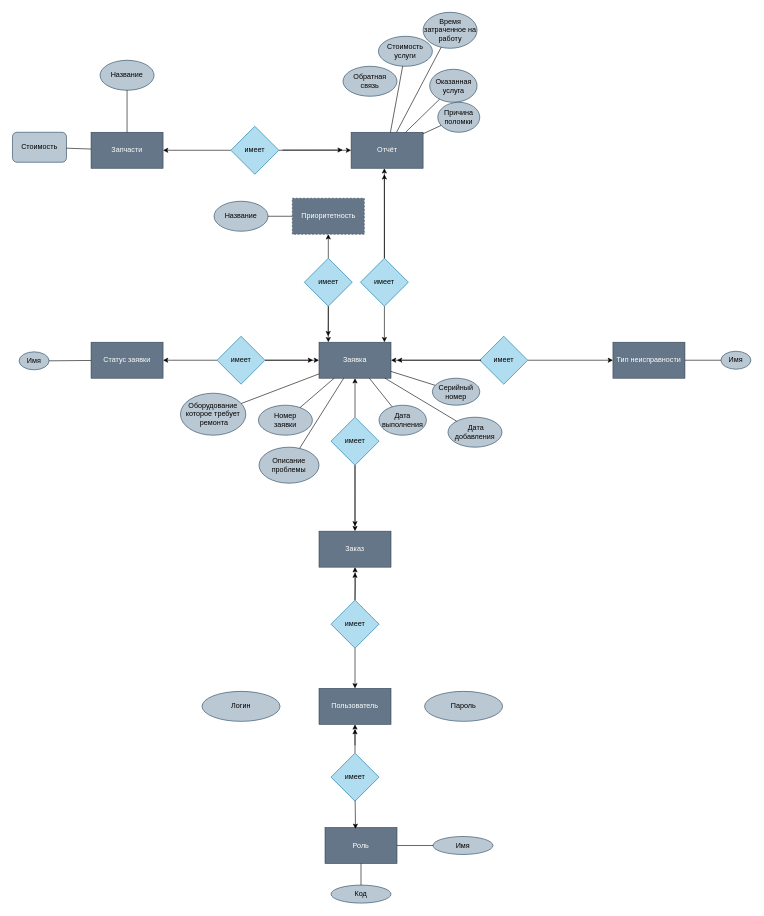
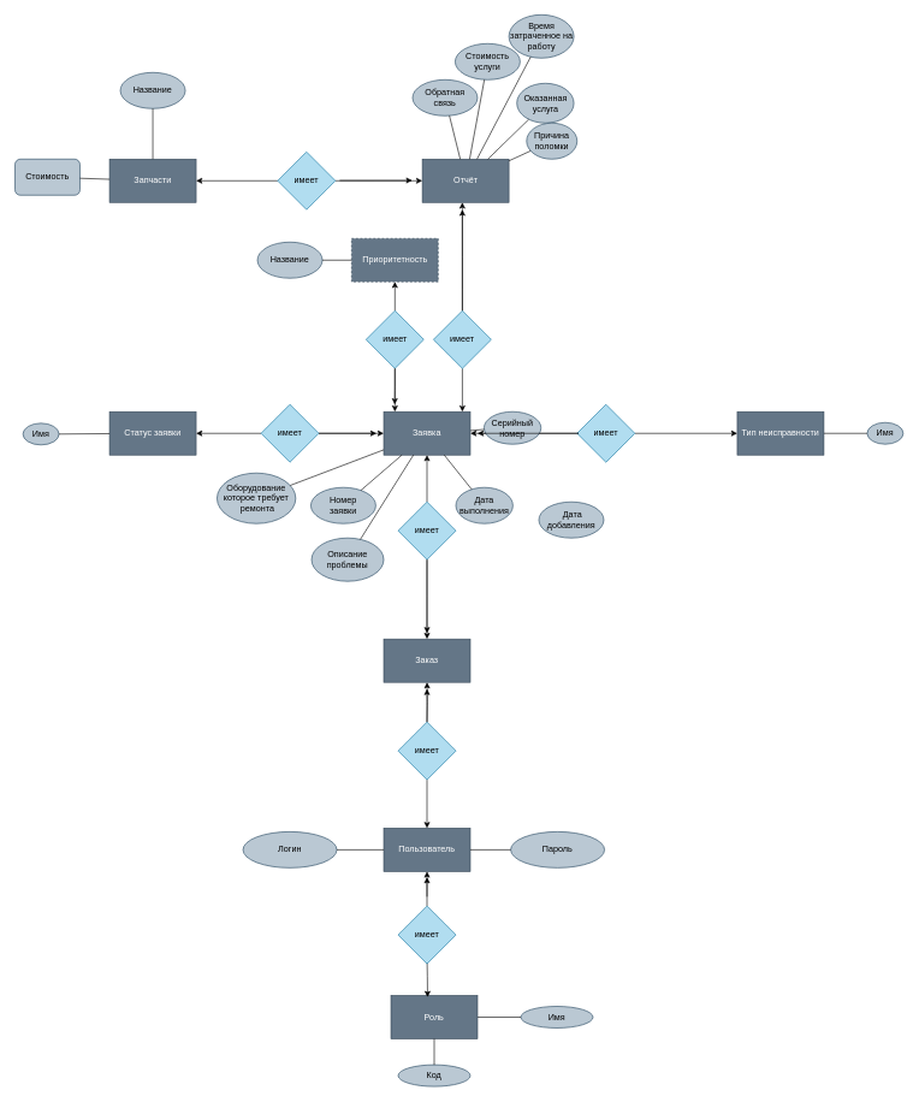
+ <mxCell id="72" value="" style="endArrow=none;html=1;rounded=0;" edge="1" parent="1" source="62" target="68"><mxGeometry width="50" height="50" relative="1" as="geometry"><mxPoint x="698.987" y="250" as="sourcePoint" /><mxPoint x="587.565" y="177.897" as="targetPoint" /></mxGeometry></mxCell>
- <mxCell id="42" value="Серийный &lt;br&gt;номер" style="ellipse;whiteSpace=wrap;html=1;fillColor=#bac8d3;strokeColor=#23445d;" parent="1" vertex="1"><mxGeometry x="720" y="630" width="79" height="45" as="geometry" /></mxCell>
+ <mxCell id="42" value="Серийный &lt;br&gt;номер" style="ellipse;whiteSpace=wrap;html=1;fillColor=#bac8d3;strokeColor=#23445d;" parent="1" vertex="1"><mxGeometry x="670" y="570" width="79" height="45" as="geometry" /></mxCell>
- <mxCell id="24" value="" style="endArrow=none;html=1;rounded=0;" parent="1" source="23" target="2" edge="1"><mxGeometry width="50" height="50" relative="1" as="geometry"><mxPoint x="891" y="630" as="sourcePoint" /><mxPoint x="941" y="580" as="targetPoint" /></mxGeometry></mxCell>
+ <mxCell id="34" value="" style="endArrow=none;html=1;rounded=0;" parent="1" source="3" target="31" edge="1"><mxGeometry width="50" height="50" relative="1" as="geometry"><mxPoint x="661" y="1167.04" as="sourcePoint" /><mxPoint x="660.311" y="1100.005" as="targetPoint" /></mxGeometry></mxCell>
+ <mxCell id="33" value="" style="endArrow=none;html=1;rounded=0;" parent="1" source="3" target="32" edge="1"><mxGeometry width="50" height="50" relative="1" as="geometry"><mxPoint x="-257" y="1264.04" as="sourcePoint" /><mxPoint x="-171" y="1202.04" as="targetPoint" /></mxGeometry></mxCell>
